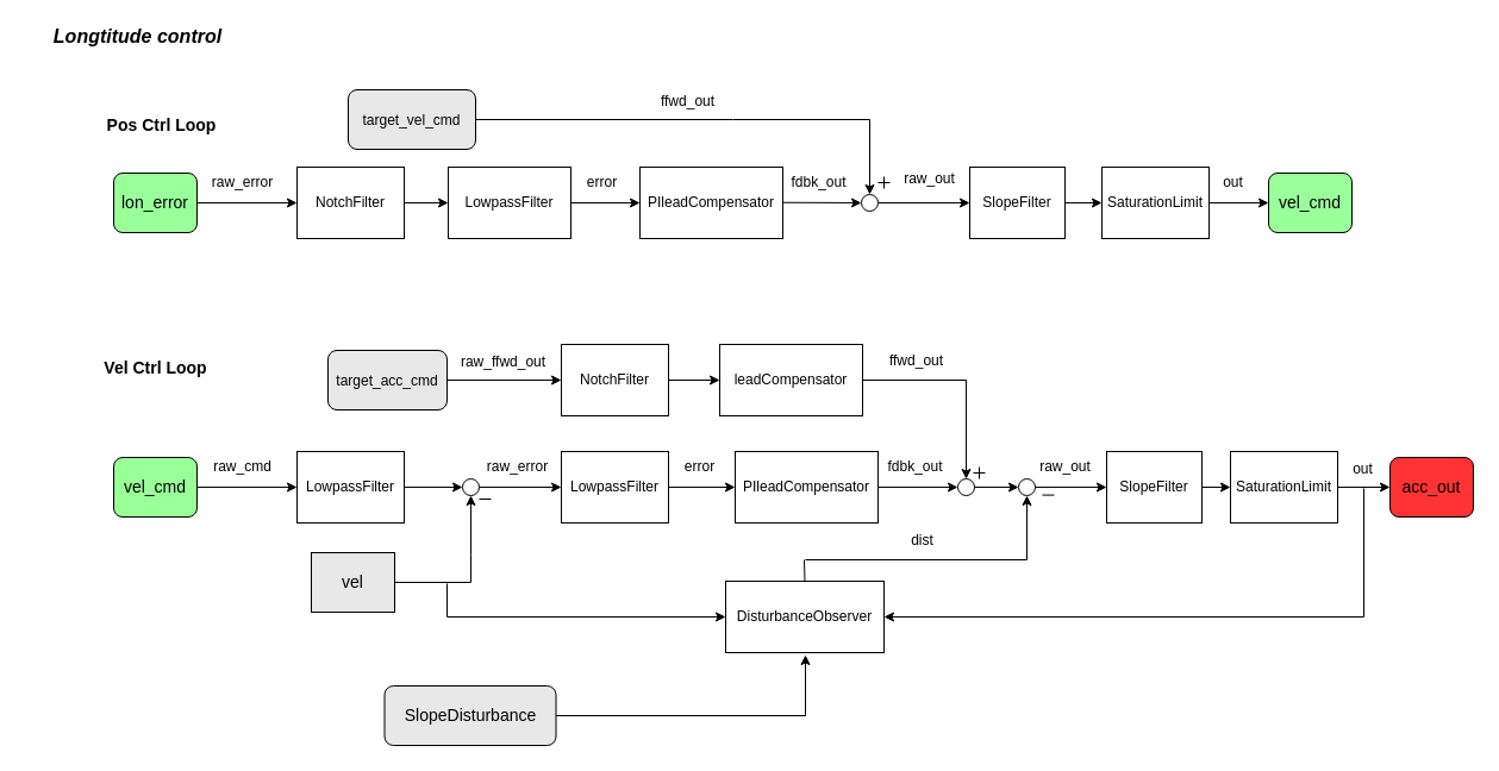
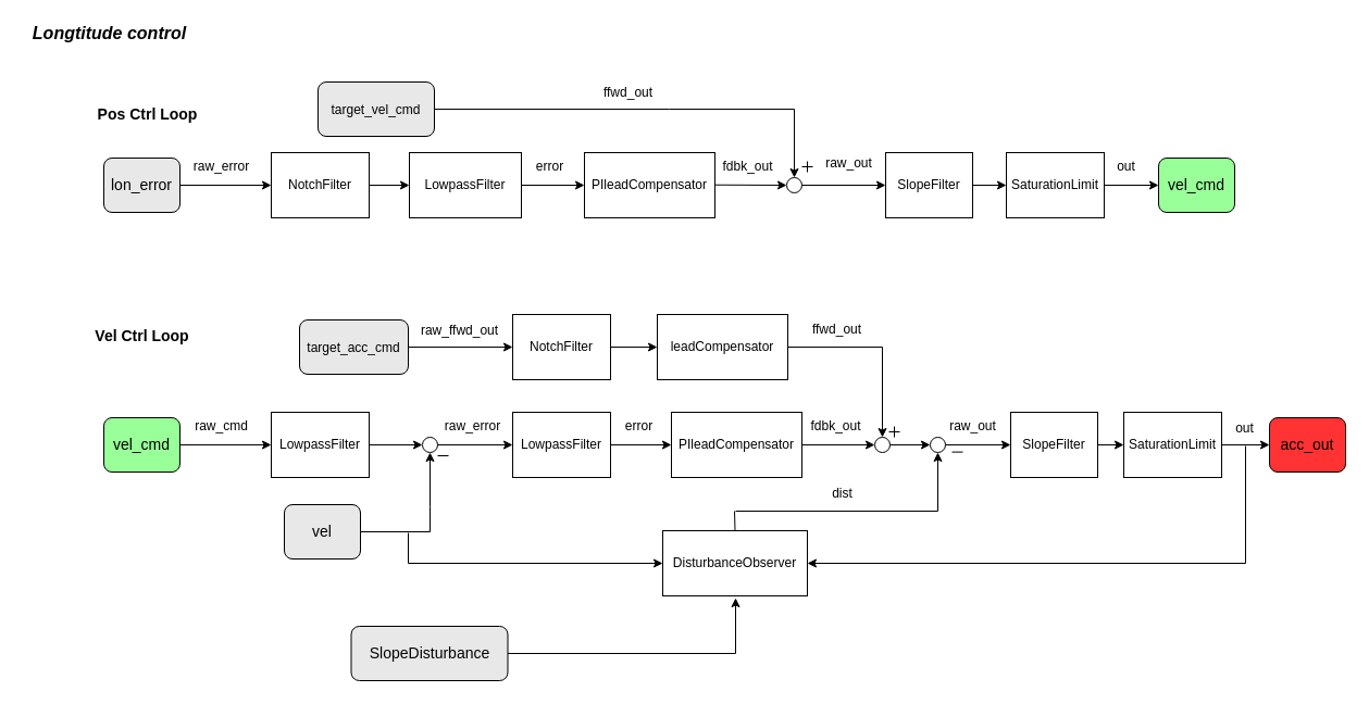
- <mxCell id="78" value="&lt;b style=&quot;font-size: 16px;&quot;&gt;&lt;font style=&quot;font-size: 16px;&quot;&gt;Longtitude control&lt;br style=&quot;font-size: 16px;&quot;&gt;&lt;/font&gt;&lt;/b&gt;" style="text;html=1;align=center;verticalAlign=middle;resizable=0;points=[];autosize=1;strokeColor=none;fillColor=none;fontSize=16;fontStyle=2" vertex="1" parent="1"><mxGeometry x="35" y="20" width="160" height="20" as="geometry" /></mxCell>
+ <mxCell id="78" value="&lt;b style=&quot;font-size: 16px;&quot;&gt;&lt;font style=&quot;font-size: 16px;&quot;&gt;Longtitude control&lt;br style=&quot;font-size: 16px;&quot;&gt;&lt;/font&gt;&lt;/b&gt;" style="text;html=1;align=center;verticalAlign=middle;resizable=0;points=[];autosize=1;strokeColor=none;fillColor=none;fontSize=16;fontStyle=2" vertex="1" parent="1"><mxGeometry x="20" y="20" width="160" height="20" as="geometry" /></mxCell>
- <mxCell id="30" value="lon_error" style="rounded=1;whiteSpace=wrap;html=1;fontSize=14;fillColor=#99ff99;" parent="1" vertex="1"><mxGeometry x="95" y="145" width="70" height="50" as="geometry" /></mxCell>
+ <mxCell id="30" value="lon_error" style="rounded=1;whiteSpace=wrap;html=1;fontSize=14;fillColor=#E8E8E8;" parent="1" vertex="1"><mxGeometry x="95" y="145" width="70" height="50" as="geometry" /></mxCell>
- <mxCell id="56" value="vel" style="whiteSpace=wrap;html=1;fontSize=14;fillColor=#E8E8E8;rounded=0;" parent="1" vertex="1"><mxGeometry x="261" y="464" width="70" height="50" as="geometry" /></mxCell>
+ <mxCell id="56" value="vel" style="rounded=1;whiteSpace=wrap;html=1;fontSize=14;fillColor=#E8E8E8;" parent="1" vertex="1"><mxGeometry x="261" y="464" width="70" height="50" as="geometry" /></mxCell>
